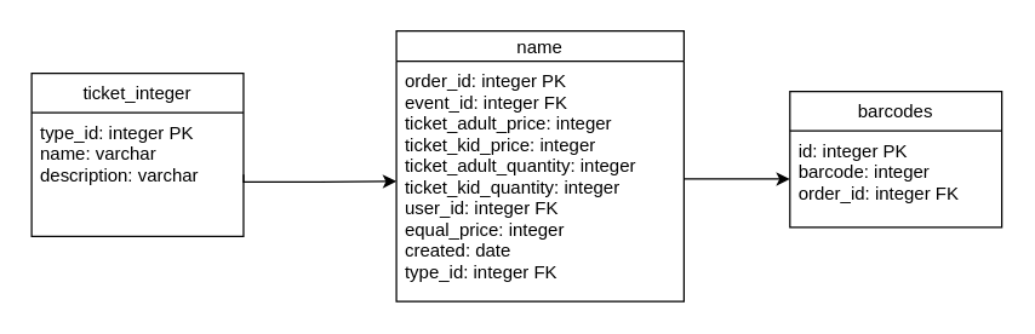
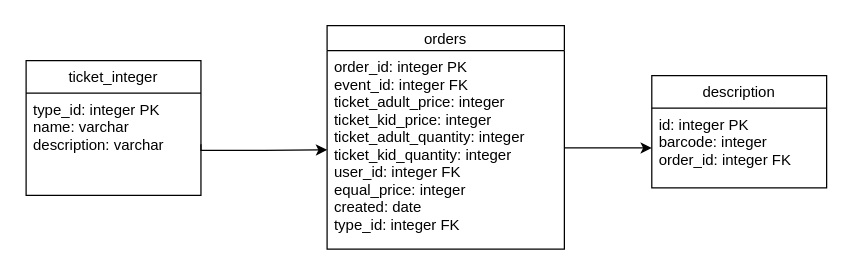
- <mxCell id="2" value="name" style="swimlane;fontStyle=0;childLayout=stackLayout;horizontal=1;startSize=20;fillColor=none;horizontalStack=0;resizeParent=1;resizeParentMax=0;resizeLast=0;collapsible=1;marginBottom=0;" vertex="1" parent="1"><mxGeometry x="261" y="20" width="190" height="179" as="geometry"><mxRectangle x="90" y="120" width="70" height="26" as="alternateBounds" /></mxGeometry></mxCell>
+ <mxCell id="2" value="orders" style="swimlane;fontStyle=0;childLayout=stackLayout;horizontal=1;startSize=20;fillColor=none;horizontalStack=0;resizeParent=1;resizeParentMax=0;resizeLast=0;collapsible=1;marginBottom=0;" vertex="1" parent="1"><mxGeometry x="261" y="20" width="190" height="179" as="geometry"><mxRectangle x="90" y="120" width="70" height="26" as="alternateBounds" /></mxGeometry></mxCell>
- <mxCell id="4" value="barcodes" style="swimlane;fontStyle=0;childLayout=stackLayout;horizontal=1;startSize=26;fillColor=none;horizontalStack=0;resizeParent=1;resizeParentMax=0;resizeLast=0;collapsible=1;marginBottom=0;" vertex="1" parent="1"><mxGeometry x="521" y="60" width="140" height="90" as="geometry" /></mxCell>
+ <mxCell id="4" value="description" style="swimlane;fontStyle=0;childLayout=stackLayout;horizontal=1;startSize=26;fillColor=none;horizontalStack=0;resizeParent=1;resizeParentMax=0;resizeLast=0;collapsible=1;marginBottom=0;" vertex="1" parent="1"><mxGeometry x="521" y="60" width="140" height="90" as="geometry" /></mxCell>
